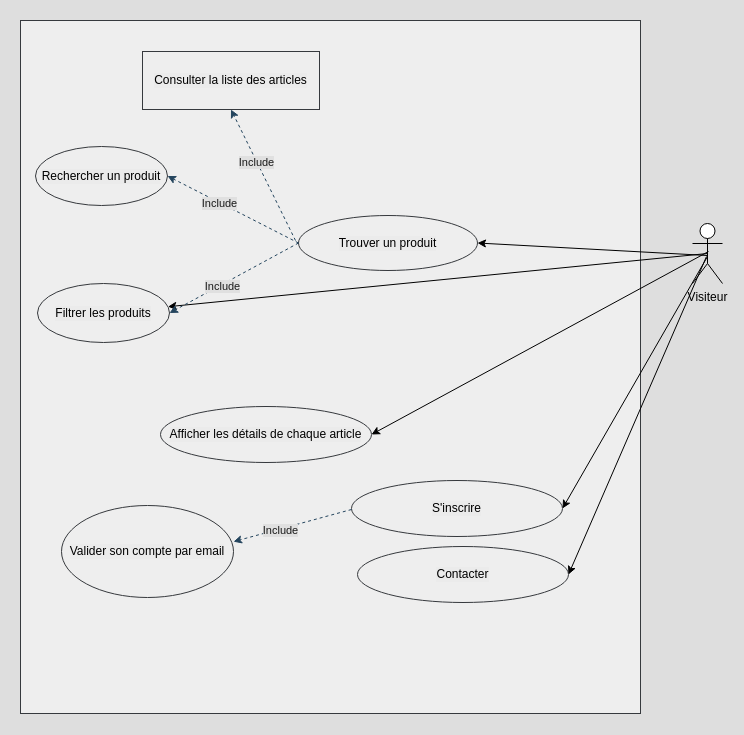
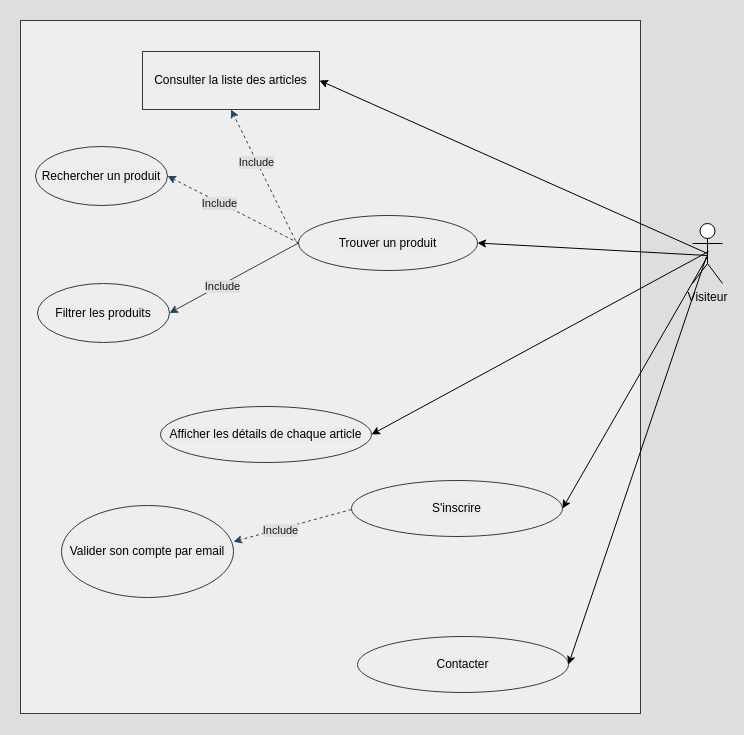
- <mxCell id="18" value="" style="endArrow=classic;html=1;dashed=1;strokeColor=#23445d;exitX=0;exitY=0.5;exitDx=0;exitDy=0;fillColor=#bac8d3;labelBackgroundColor=#E6E6E6;entryX=1;entryY=0.5;entryDx=0;entryDy=0;" edge="1" parent="1" source="7" target="20"><mxGeometry x="-1" y="-13" width="50" height="50" relative="1" as="geometry"><mxPoint x="320" y="213.5" as="sourcePoint" /><mxPoint x="177" y="185.5" as="targetPoint" /><mxPoint x="16" y="8" as="offset" /></mxGeometry></mxCell>
+ <mxCell id="18" value="" style="endArrow=classic;html=1;dashed=0;strokeColor=#23445d;exitX=0;exitY=0.5;exitDx=0;exitDy=0;fillColor=#bac8d3;labelBackgroundColor=#E6E6E6;entryX=1;entryY=0.5;entryDx=0;entryDy=0;" edge="1" parent="1" source="7" target="20"><mxGeometry x="-1" y="-13" width="50" height="50" relative="1" as="geometry"><mxPoint x="320" y="213.5" as="sourcePoint" /><mxPoint x="177" y="185.5" as="targetPoint" /><mxPoint x="16" y="8" as="offset" /></mxGeometry></mxCell>
- <mxCell id="5" value="" style="endArrow=classic;html=1;strokeColor=#000000;fontColor=#000000;exitX=0.5;exitY=0.5;exitDx=0;exitDy=0;exitPerimeter=0;" parent="1" source="2" target="20" edge="1"><mxGeometry width="50" height="50" relative="1" as="geometry"><mxPoint x="192" y="249" as="sourcePoint" /><mxPoint x="242" y="199" as="targetPoint" /></mxGeometry></mxCell>
+ <mxCell id="5" value="" style="endArrow=classic;html=1;strokeColor=#000000;fontColor=#000000;exitX=0.5;exitY=0.5;exitDx=0;exitDy=0;exitPerimeter=0;entryX=1;entryY=0.5;entryDx=0;entryDy=0;" parent="1" source="2" target="4" edge="1"><mxGeometry width="50" height="50" relative="1" as="geometry"><mxPoint x="192" y="249" as="sourcePoint" /><mxPoint x="242" y="199" as="targetPoint" /></mxGeometry></mxCell>
- <mxCell id="12" value="&lt;font color=&quot;#000000&quot;&gt;Contacter&lt;/font&gt;" style="ellipse;whiteSpace=wrap;html=1;labelBackgroundColor=#EBEBEB;strokeColor=#36393d;fillColor=#eeeeee;" parent="1" vertex="1"><mxGeometry x="357" y="546" width="211" height="56" as="geometry" /></mxCell>
+ <mxCell id="12" value="&lt;font color=&quot;#000000&quot;&gt;Contacter&lt;/font&gt;" style="ellipse;whiteSpace=wrap;html=1;labelBackgroundColor=#EBEBEB;strokeColor=#36393d;fillColor=#eeeeee;" parent="1" vertex="1"><mxGeometry x="357" y="636" width="211" height="56" as="geometry" /></mxCell>
